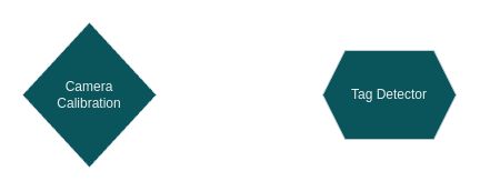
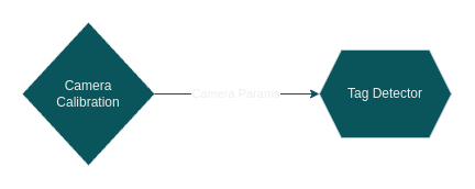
+ <mxCell id="3" style="edgeStyle=orthogonalEdgeStyle;rounded=0;orthogonalLoop=1;jettySize=auto;html=1;exitX=1;exitY=0.5;exitDx=0;exitDy=0;entryX=0;entryY=0.5;entryDx=0;entryDy=0;strokeColor=#0B4D6A;" edge="1" parent="1" source="5" target="2"><mxGeometry relative="1" as="geometry" /></mxCell>
+ <mxCell id="4" value="Camera Params" style="edgeLabel;html=1;align=center;verticalAlign=middle;resizable=0;points=[];strokeColor=#BAC8D3;fontColor=#EEEEEE;fillColor=#09555B;" vertex="1" connectable="0" parent="3"><mxGeometry x="-0.032" y="1" relative="1" as="geometry"><mxPoint as="offset" /></mxGeometry></mxCell>
